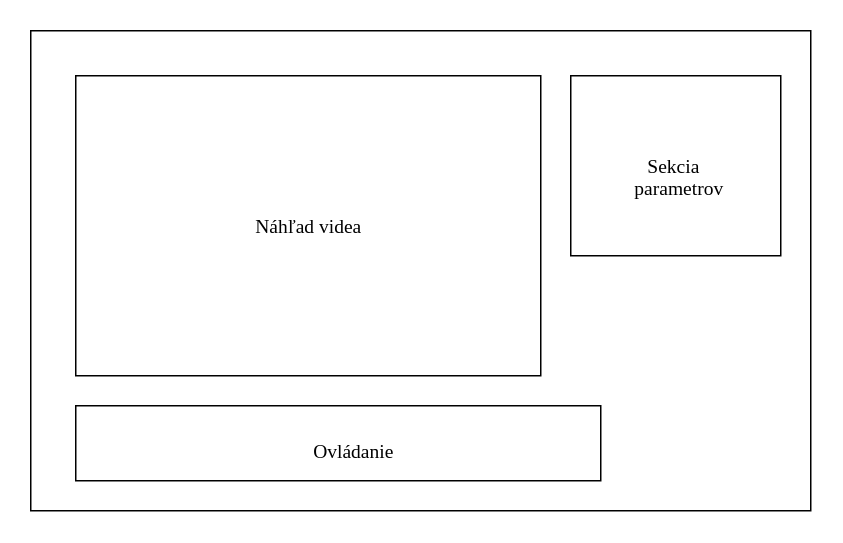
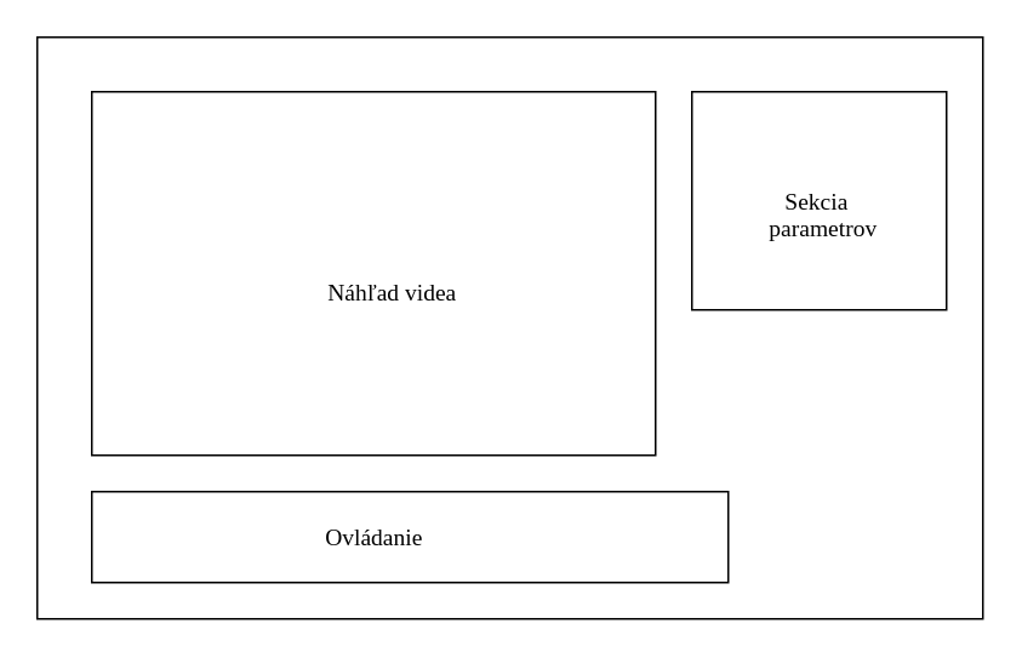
- <mxCell id="4" value="&lt;font face=&quot;computer modern&quot;&gt;&lt;span style=&quot;font-size: 13px;&quot;&gt;Náhľad videa&lt;/span&gt;&lt;/font&gt;" style="text;html=1;align=center;verticalAlign=middle;resizable=0;points=[];autosize=1;strokeColor=none;fillColor=none;" parent="1" vertex="1"><mxGeometry x="160" y="135" width="90" height="30" as="geometry" /></mxCell>
+ <mxCell id="4" value="&lt;font face=&quot;computer modern&quot;&gt;&lt;span style=&quot;font-size: 13px;&quot;&gt;Náhľad videa&lt;/span&gt;&lt;/font&gt;" style="text;html=1;align=center;verticalAlign=middle;resizable=0;points=[];autosize=1;strokeColor=none;fillColor=none;" parent="1" vertex="1"><mxGeometry x="170" y="145" width="90" height="30" as="geometry" /></mxCell>
- <mxCell id="6" value="&lt;font style=&quot;font-size: 13px;&quot; face=&quot;computer modern&quot;&gt;Ovládanie&lt;/font&gt;" style="text;html=1;align=center;verticalAlign=middle;resizable=0;points=[];autosize=1;strokeColor=none;fillColor=none;" parent="1" vertex="1"><mxGeometry x="195" y="285" width="80" height="30" as="geometry" /></mxCell>
+ <mxCell id="6" value="&lt;font style=&quot;font-size: 13px;&quot; face=&quot;computer modern&quot;&gt;Ovládanie&lt;/font&gt;" style="text;html=1;align=center;verticalAlign=middle;resizable=0;points=[];autosize=1;strokeColor=none;fillColor=none;" parent="1" vertex="1"><mxGeometry x="165" y="280" width="80" height="30" as="geometry" /></mxCell>
